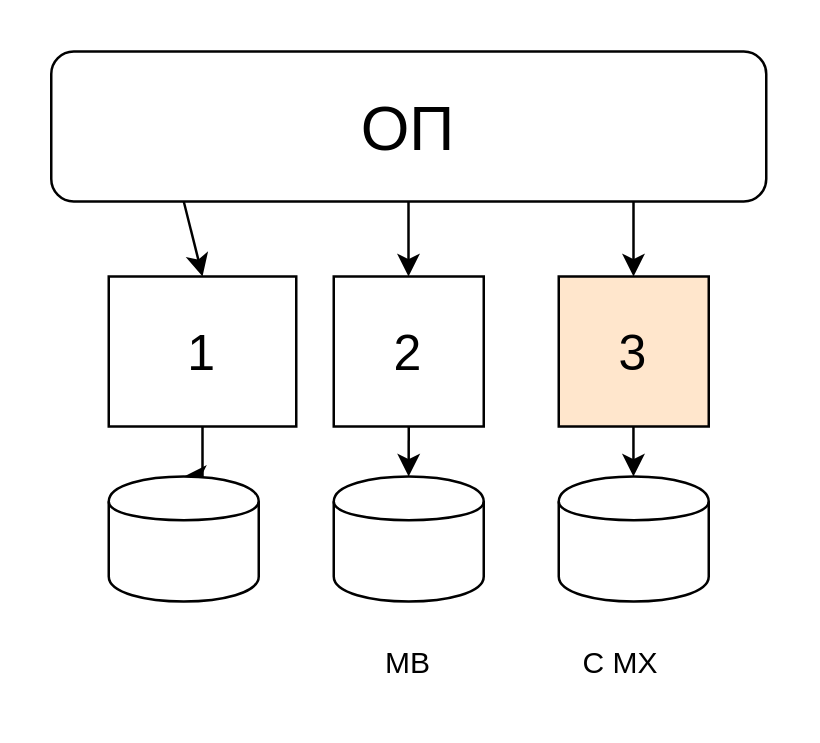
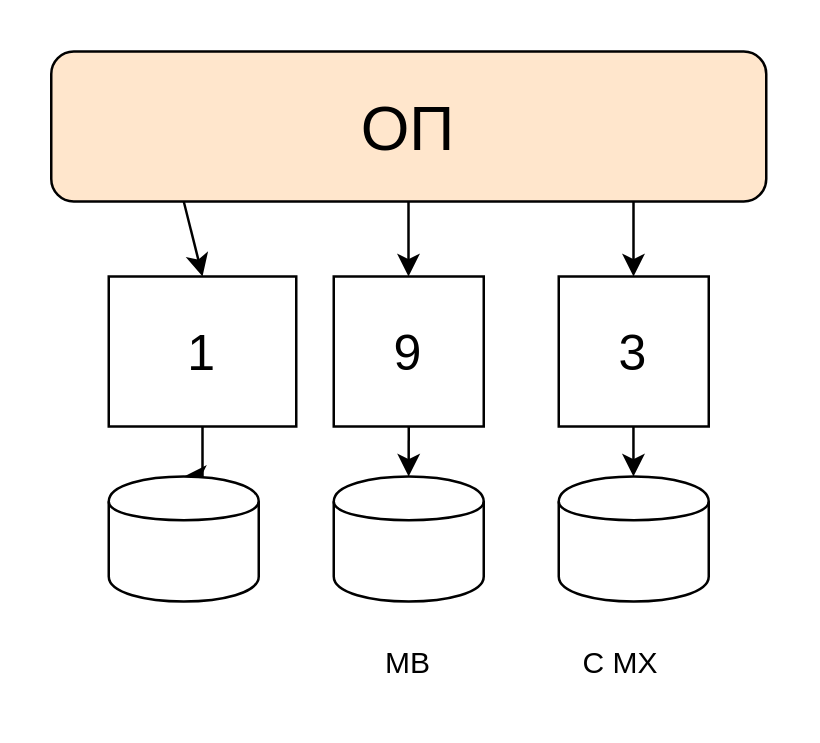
- <mxCell id="2" value="&lt;font style=&quot;font-size: 25px&quot;&gt;ОП&lt;/font&gt;" style="rounded=1;whiteSpace=wrap;html=1;" vertex="1" parent="1"><mxGeometry x="20" y="20" width="286" height="60" as="geometry" /></mxCell>
+ <mxCell id="2" value="&lt;font style=&quot;font-size: 25px&quot;&gt;ОП&lt;/font&gt;" style="rounded=1;whiteSpace=wrap;html=1;fillColor=#ffe6cc;" vertex="1" parent="1"><mxGeometry x="20" y="20" width="286" height="60" as="geometry" /></mxCell>
- <mxCell id="5" value="&lt;span style=&quot;font-size: 20px&quot;&gt;2&lt;/span&gt;" style="rounded=0;whiteSpace=wrap;html=1;" vertex="1" parent="1"><mxGeometry x="133" y="110" width="60" height="60" as="geometry" /></mxCell>
+ <mxCell id="5" value="&lt;span style=&quot;font-size: 20px&quot;&gt;9&lt;/span&gt;" style="rounded=0;whiteSpace=wrap;html=1;" vertex="1" parent="1"><mxGeometry x="133" y="110" width="60" height="60" as="geometry" /></mxCell>
- <mxCell id="6" value="&lt;span style=&quot;font-size: 20px&quot;&gt;3&lt;/span&gt;" style="rounded=0;whiteSpace=wrap;html=1;fillColor=#ffe6cc;" vertex="1" parent="1"><mxGeometry x="223" y="110" width="60" height="60" as="geometry" /></mxCell>
+ <mxCell id="6" value="&lt;span style=&quot;font-size: 20px&quot;&gt;3&lt;/span&gt;" style="rounded=0;whiteSpace=wrap;html=1;" vertex="1" parent="1"><mxGeometry x="223" y="110" width="60" height="60" as="geometry" /></mxCell>
